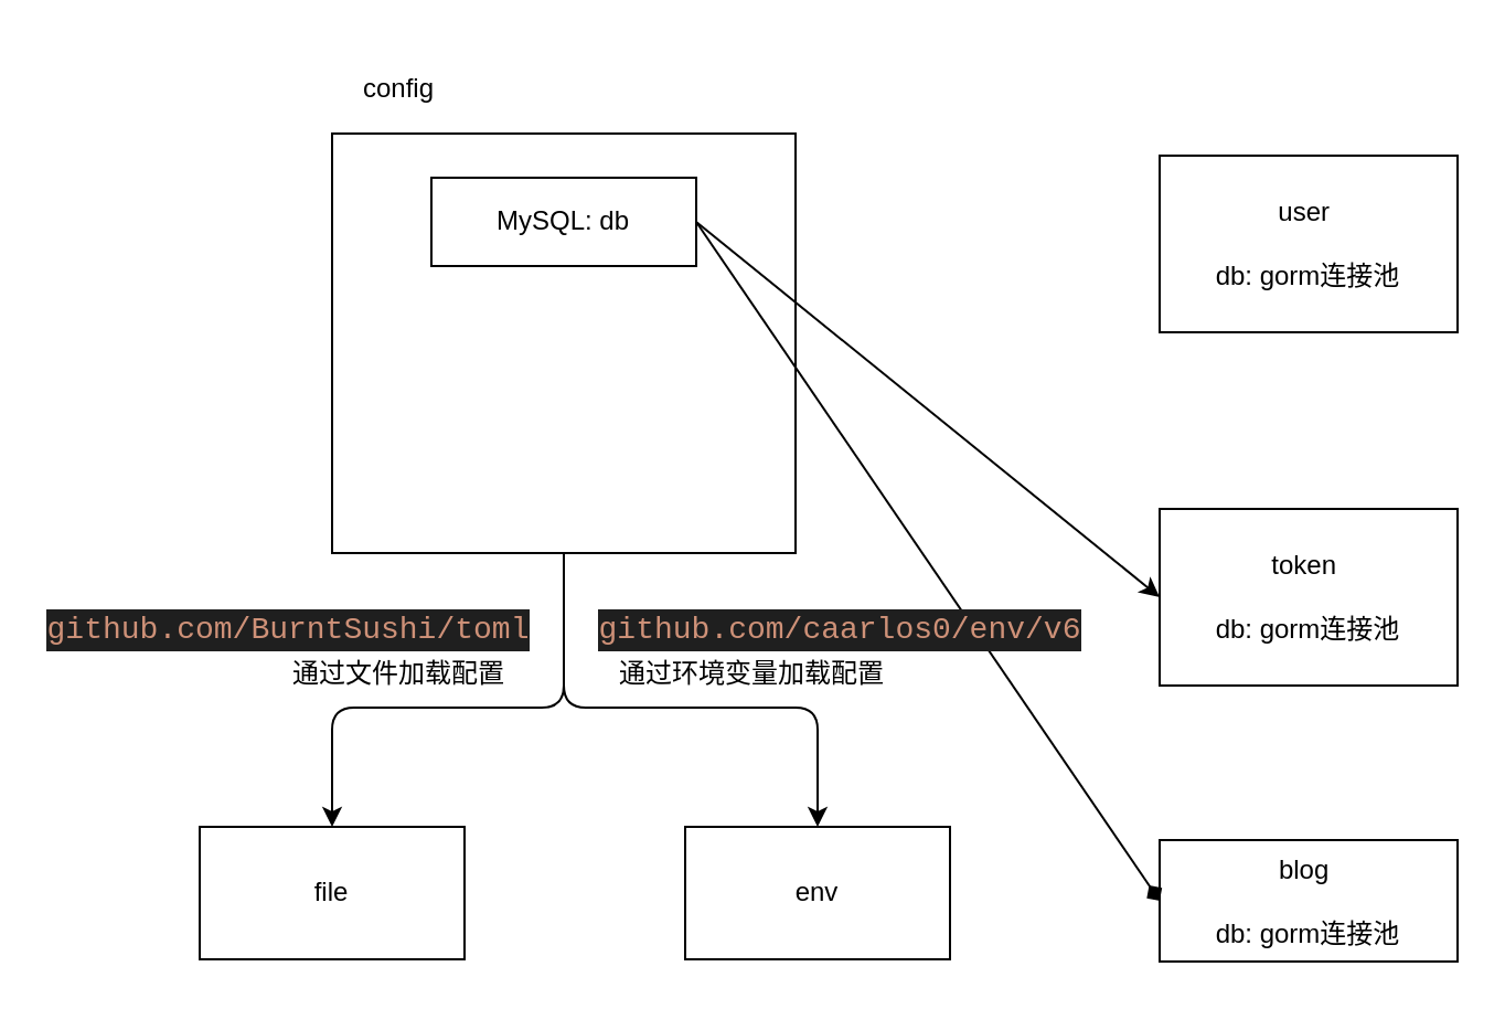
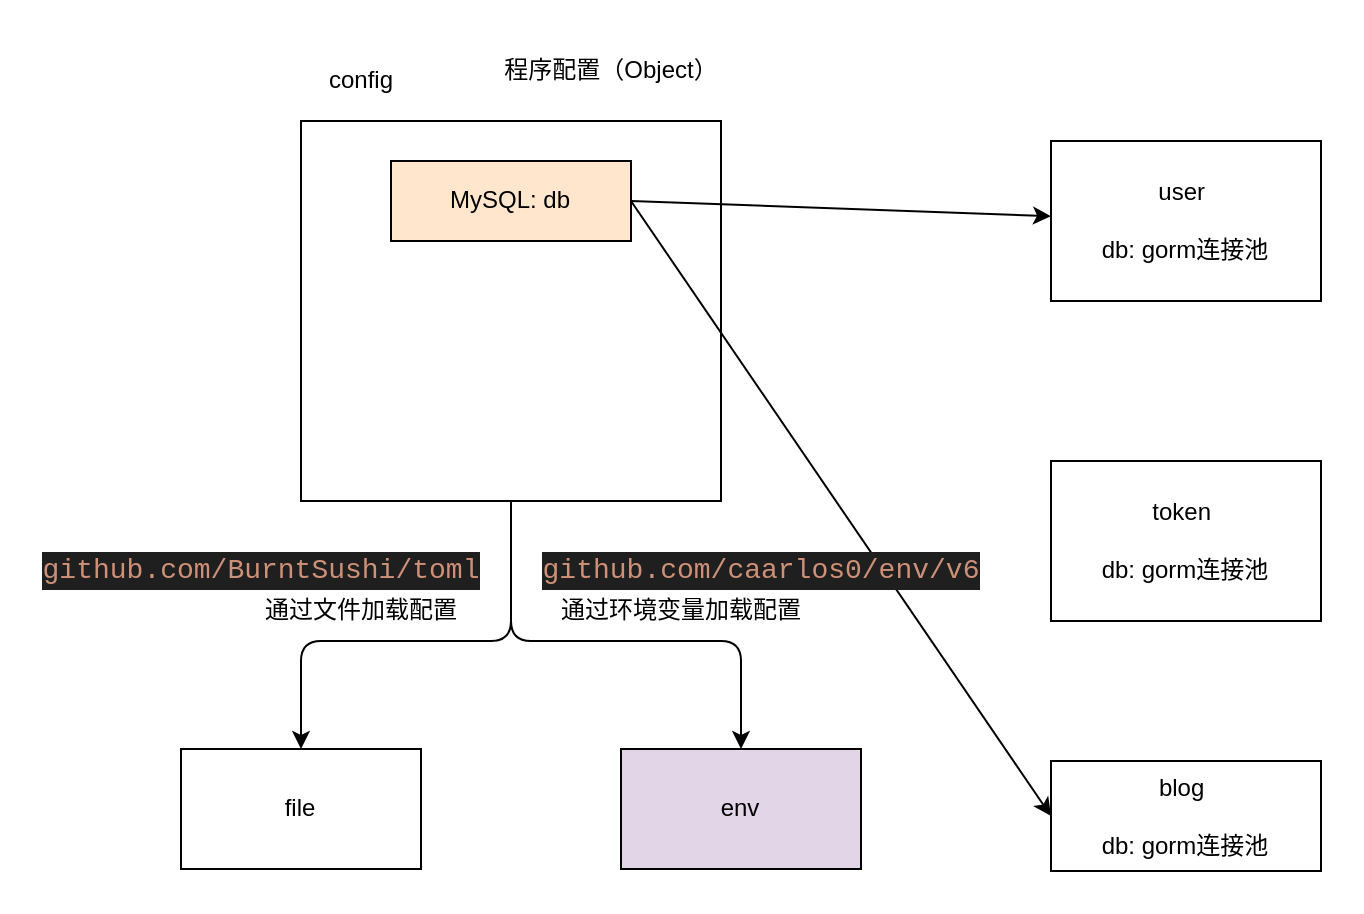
+ <mxCell id="5" value="程序配置（Object）" style="text;html=1;align=center;verticalAlign=middle;resizable=0;points=[];autosize=1;strokeColor=none;fillColor=none;" vertex="1" parent="1"><mxGeometry x="240" y="20" width="130" height="30" as="geometry" /></mxCell>
- <mxCell id="3" value="MySQL: db" style="rounded=0;whiteSpace=wrap;html=1;" vertex="1" parent="1"><mxGeometry x="195" y="80" width="120" height="40" as="geometry" /></mxCell>
+ <mxCell id="3" value="MySQL: db" style="rounded=0;whiteSpace=wrap;html=1;fillColor=#ffe6cc;" vertex="1" parent="1"><mxGeometry x="195" y="80" width="120" height="40" as="geometry" /></mxCell>
- <mxCell id="9" value="" style="endArrow=classic;html=1;entryX=0;entryY=0.5;entryDx=0;entryDy=0;exitX=1;exitY=0.5;exitDx=0;exitDy=0;" edge="1" parent="1" source="3" target="7"><mxGeometry width="50" height="50" relative="1" as="geometry"><mxPoint x="360" y="260" as="sourcePoint" /><mxPoint x="410" y="210" as="targetPoint" /></mxGeometry></mxCell>
+ <mxCell id="9" value="" style="endArrow=classic;html=1;exitX=1;exitY=0.5;exitDx=0;exitDy=0;" edge="1" parent="1" source="3" target="6"><mxGeometry width="50" height="50" relative="1" as="geometry"><mxPoint x="360" y="260" as="sourcePoint" /><mxPoint x="410" y="210" as="targetPoint" /></mxGeometry></mxCell>
- <mxCell id="10" value="" style="endArrow=diamond;html=1;entryX=0;entryY=0.5;entryDx=0;entryDy=0;exitX=1;exitY=0.5;exitDx=0;exitDy=0;" edge="1" parent="1" source="3" target="8"><mxGeometry width="50" height="50" relative="1" as="geometry"><mxPoint x="290" y="410" as="sourcePoint" /><mxPoint x="340" y="360" as="targetPoint" /></mxGeometry></mxCell>
+ <mxCell id="10" value="" style="endArrow=classic;html=1;entryX=0;entryY=0.5;entryDx=0;entryDy=0;exitX=1;exitY=0.5;exitDx=0;exitDy=0;" edge="1" parent="1" source="3" target="8"><mxGeometry width="50" height="50" relative="1" as="geometry"><mxPoint x="290" y="410" as="sourcePoint" /><mxPoint x="340" y="360" as="targetPoint" /></mxGeometry></mxCell>
- <mxCell id="12" value="env" style="rounded=0;whiteSpace=wrap;html=1;" vertex="1" parent="1"><mxGeometry x="310" y="374" width="120" height="60" as="geometry" /></mxCell>
+ <mxCell id="12" value="env" style="rounded=0;whiteSpace=wrap;html=1;fillColor=#e1d5e7;" vertex="1" parent="1"><mxGeometry x="310" y="374" width="120" height="60" as="geometry" /></mxCell>
